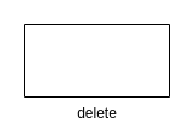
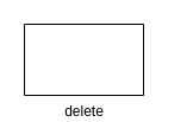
- <mxCell id="2" value="delete" style="verticalLabelPosition=bottom;verticalAlign=top;html=1;shape=mxgraph.basic.rect;fillColor2=none;strokeWidth=1;size=20;indent=5;" parent="1" vertex="1"><mxGeometry x="20" y="20" width="120" height="60" as="geometry" /></mxCell>
+ <mxCell id="2" value="delete" style="verticalLabelPosition=bottom;verticalAlign=top;html=1;shape=mxgraph.basic.rect;fillColor2=none;strokeWidth=1;size=20;indent=5;" parent="1" vertex="1"><mxGeometry x="20" y="20" width="100" height="60" as="geometry" /></mxCell>
